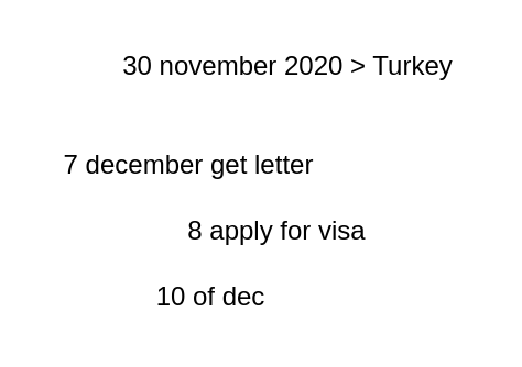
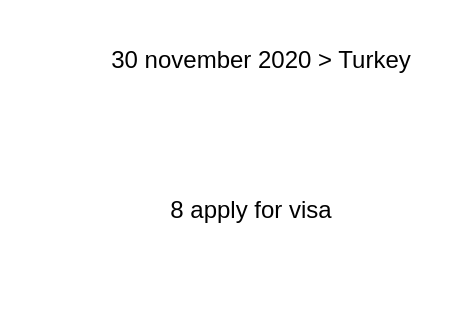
- <mxCell id="3" value="7 december get letter" style="text;html=1;align=center;verticalAlign=middle;resizable=0;points=[];autosize=1;" vertex="1" parent="1"><mxGeometry x="20" y="65" width="130" height="20" as="geometry" /></mxCell>
- <mxCell id="5" value="10 of dec" style="text;html=1;align=center;verticalAlign=middle;resizable=0;points=[];autosize=1;" vertex="1" parent="1"><mxGeometry x="65" y="125" width="60" height="20" as="geometry" /></mxCell>
